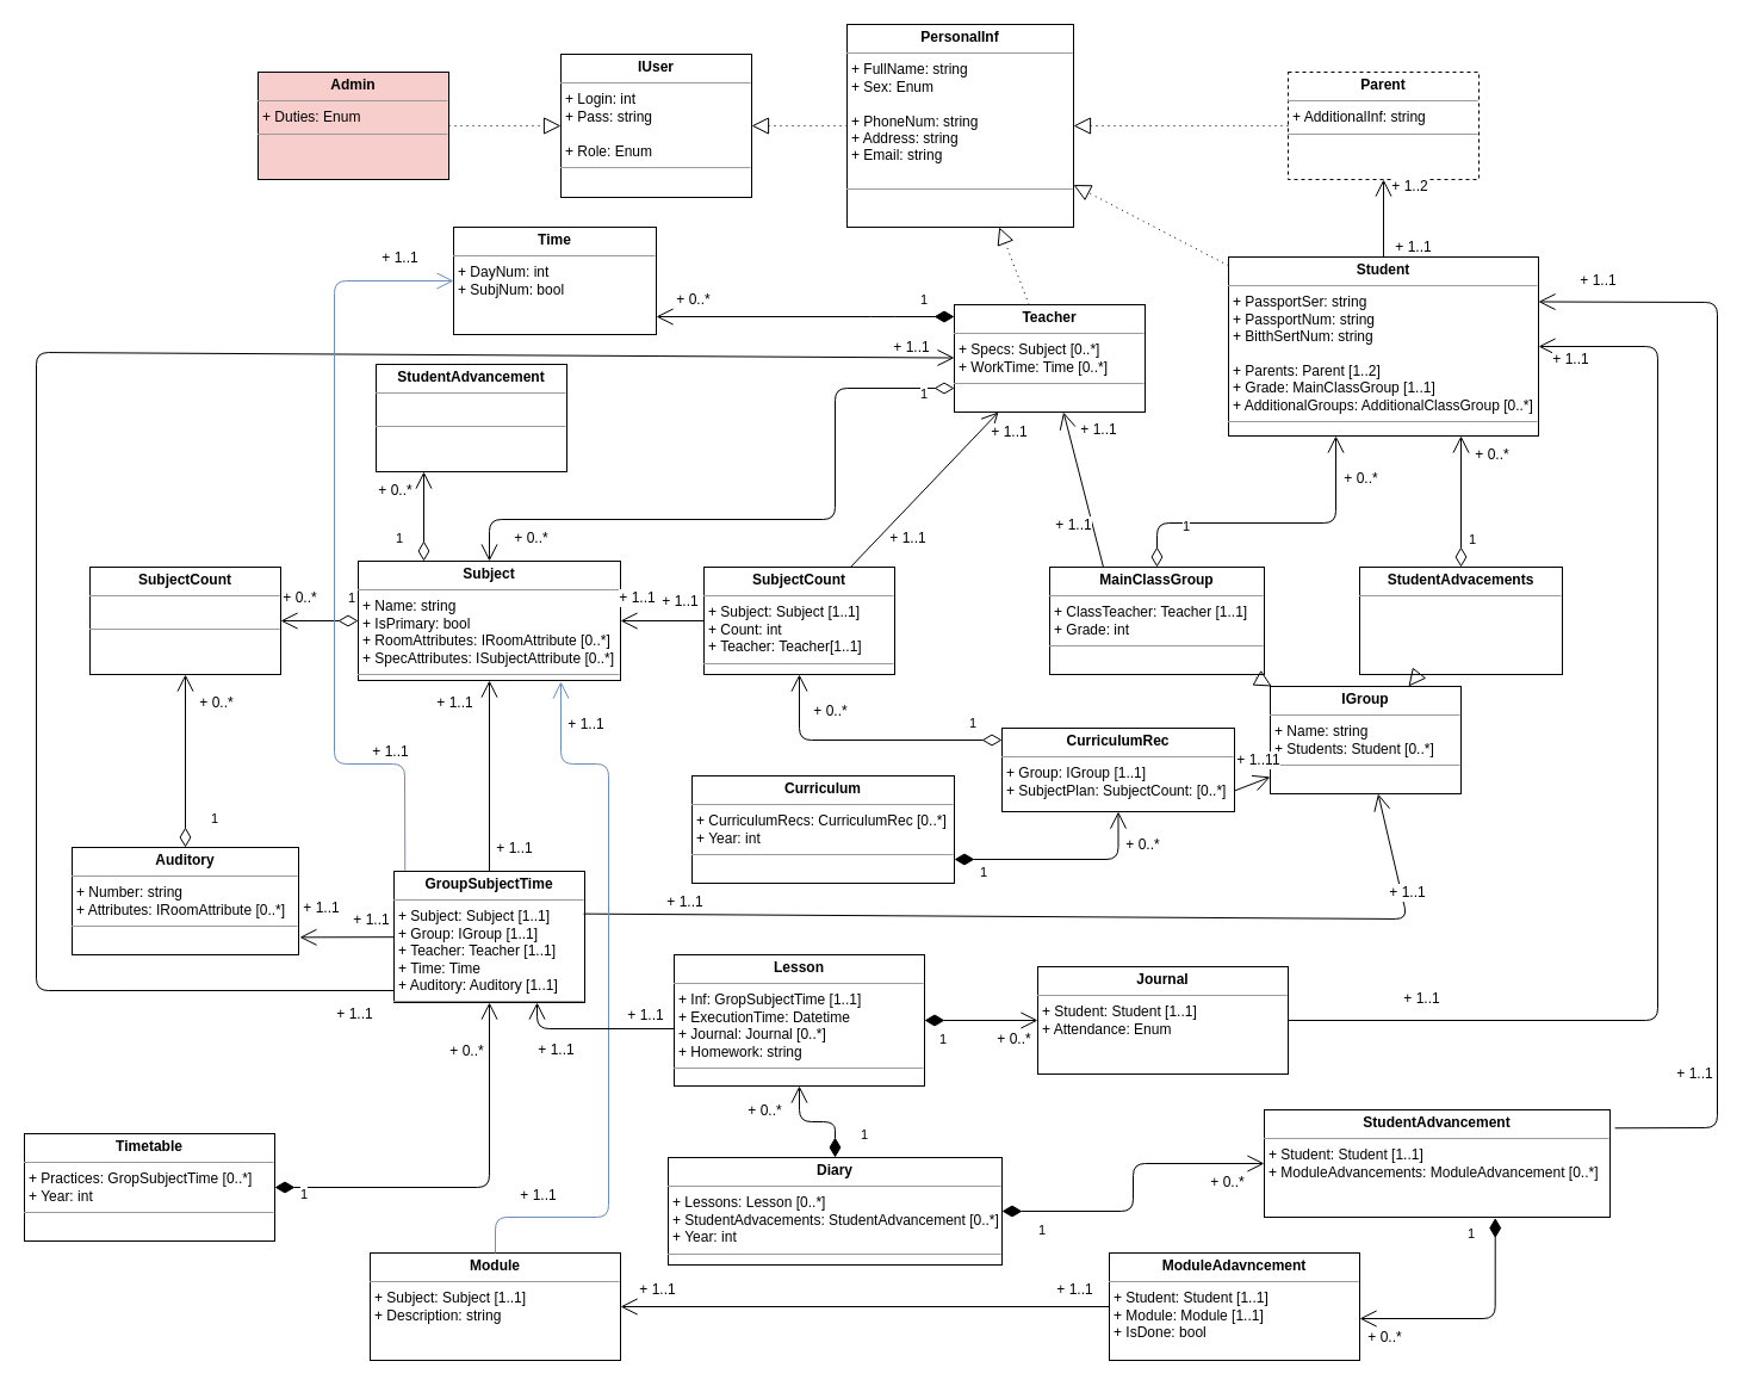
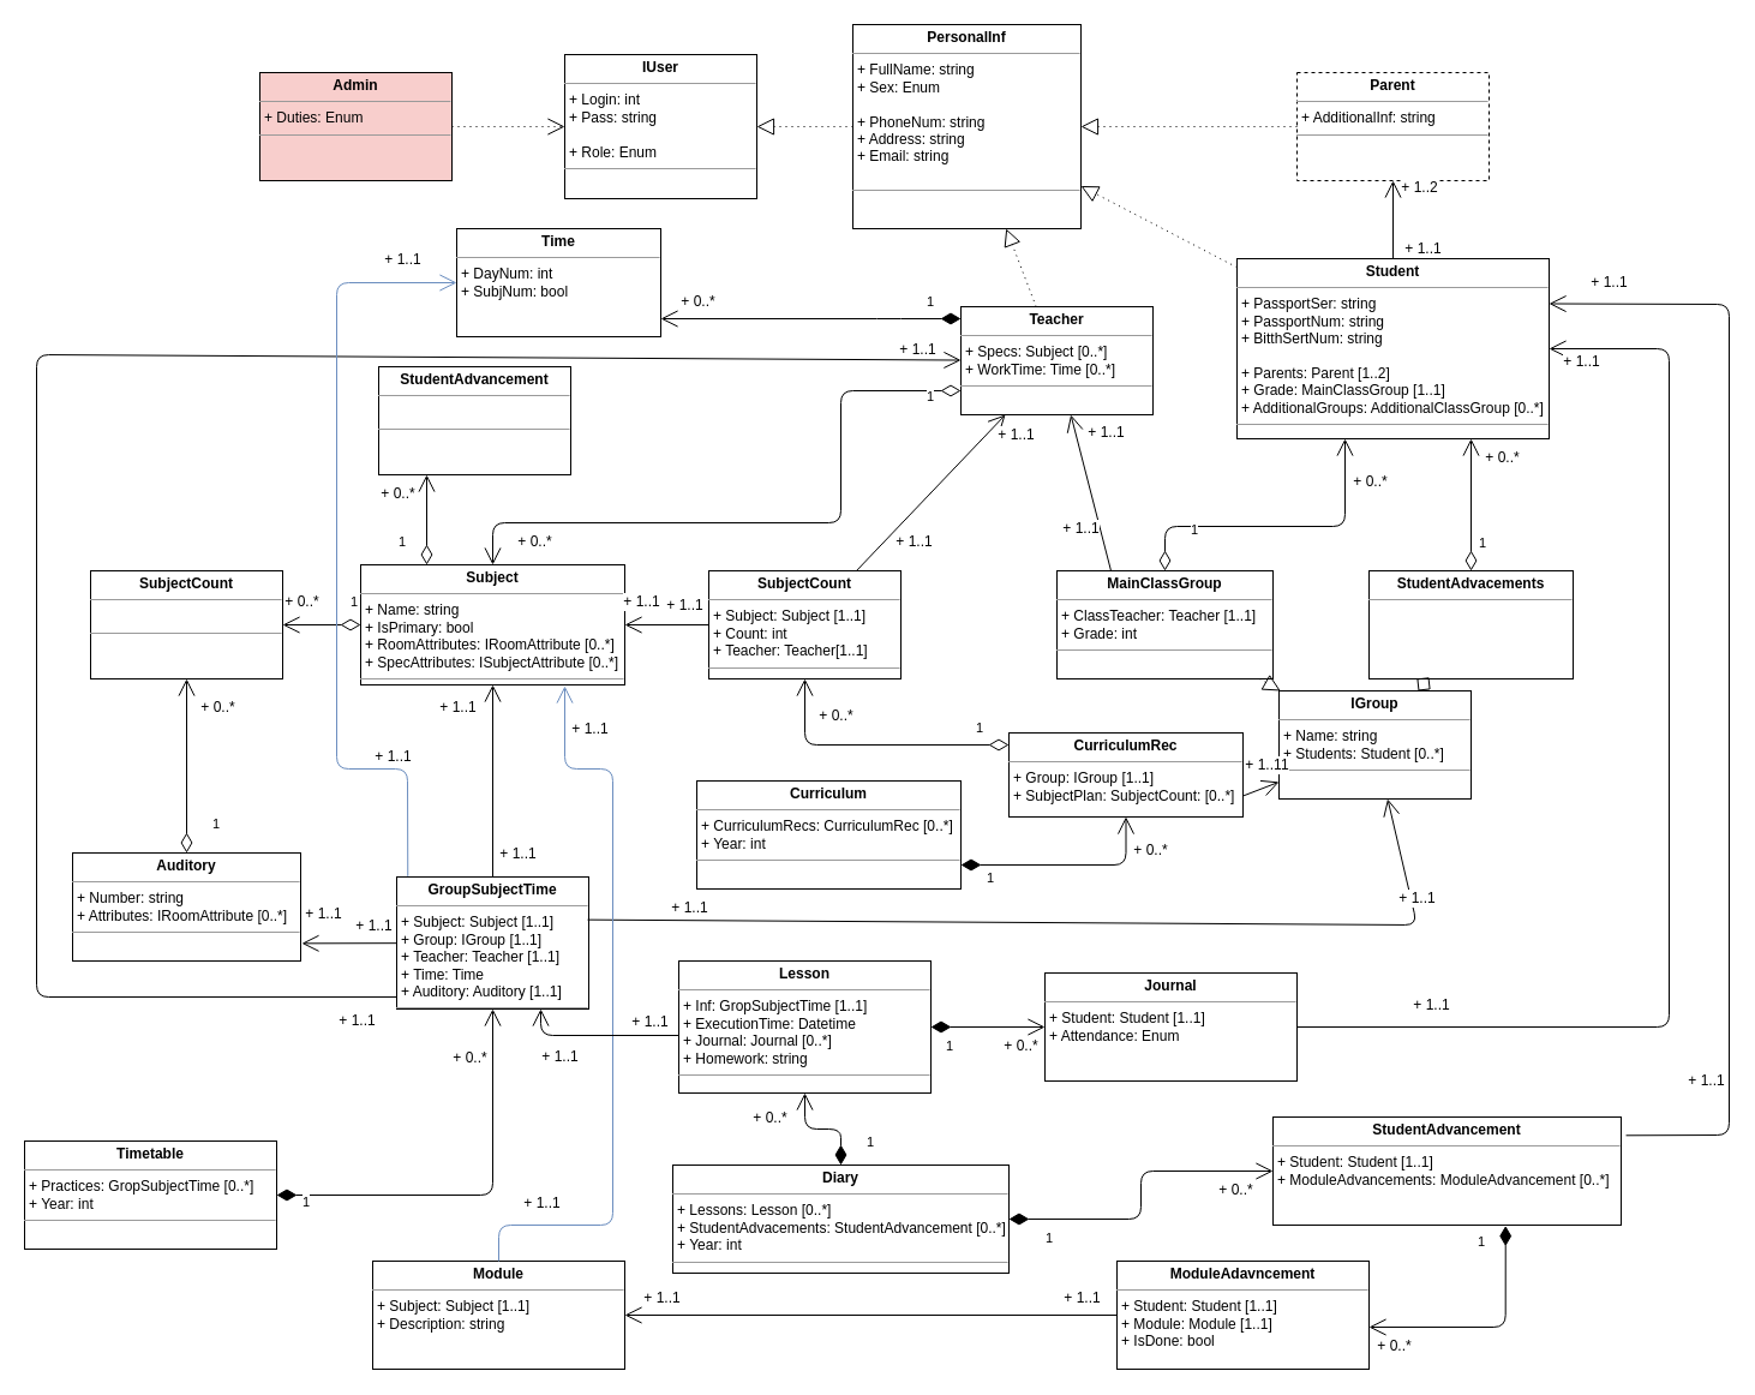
- <mxCell id="25" value="" style="endArrow=block;dashed=1;endFill=0;endSize=12;html=1;dashPattern=1 4;" edge="1" parent="1" source="24" target="22"><mxGeometry width="160" relative="1" as="geometry"><mxPoint x="620" y="209.5" as="sourcePoint" /><mxPoint x="540" y="209.5" as="targetPoint" /></mxGeometry></mxCell>
+ <mxCell id="25" value="" style="endArrow=open;dashed=1;endFill=0;endSize=12;html=1;dashPattern=1 4;" edge="1" parent="1" source="24" target="22"><mxGeometry width="160" relative="1" as="geometry"><mxPoint x="620" y="209.5" as="sourcePoint" /><mxPoint x="540" y="209.5" as="targetPoint" /></mxGeometry></mxCell>
- <mxCell id="30" value="" style="endArrow=block;dashed=1;endFill=0;endSize=12;html=1;dashPattern=1 4;" edge="1" parent="1" source="18" target="29"><mxGeometry width="160" relative="1" as="geometry"><mxPoint x="776.667" y="700" as="sourcePoint" /><mxPoint x="750" y="610" as="targetPoint" /></mxGeometry></mxCell>
+ <mxCell id="30" value="" style="endArrow=diamond;dashed=1;endFill=0;endSize=12;html=1;dashPattern=1 4;" edge="1" parent="1" source="18" target="29"><mxGeometry width="160" relative="1" as="geometry"><mxPoint x="776.667" y="700" as="sourcePoint" /><mxPoint x="750" y="610" as="targetPoint" /></mxGeometry></mxCell>
